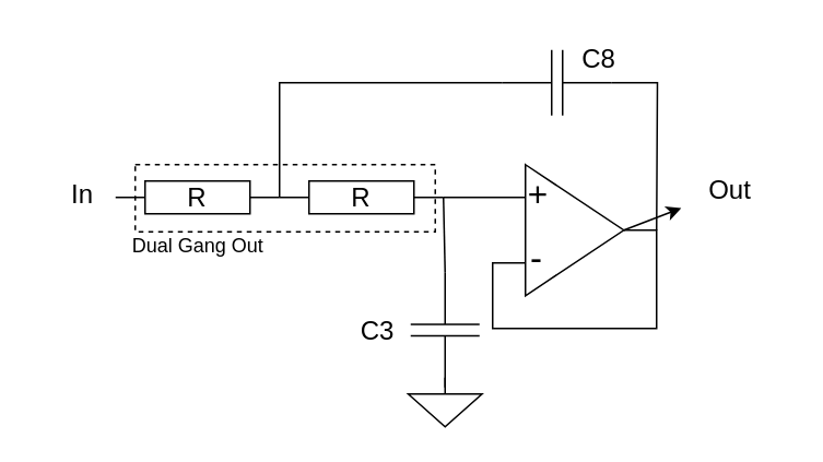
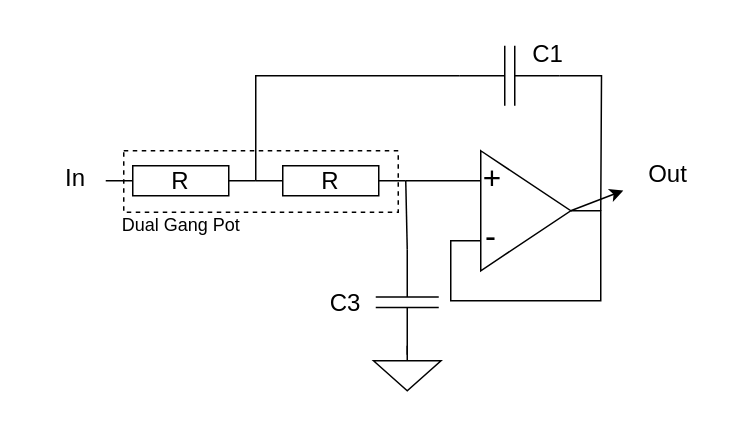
- <mxCell id="18" value="&lt;font style=&quot;font-size: 16px;&quot;&gt;C8&lt;/font&gt;" style="text;html=1;align=center;verticalAlign=middle;whiteSpace=wrap;rounded=0;" parent="2" vertex="1"><mxGeometry x="315" width="60" height="30" as="geometry" /></mxCell>
+ <mxCell id="18" value="&lt;font style=&quot;font-size: 16px;&quot;&gt;C1&lt;/font&gt;" style="text;html=1;align=center;verticalAlign=middle;whiteSpace=wrap;rounded=0;" parent="2" vertex="1"><mxGeometry x="315" width="60" height="30" as="geometry" /></mxCell>
- <mxCell id="24" value="Dual Gang Out" style="text;html=1;align=center;verticalAlign=middle;whiteSpace=wrap;rounded=0;" vertex="1" parent="2"><mxGeometry x="47.5" y="115" width="105" height="30" as="geometry" /></mxCell>
+ <mxCell id="24" value="Dual Gang Pot" style="text;html=1;align=center;verticalAlign=middle;whiteSpace=wrap;rounded=0;" vertex="1" parent="2"><mxGeometry x="47.5" y="115" width="105" height="30" as="geometry" /></mxCell>
